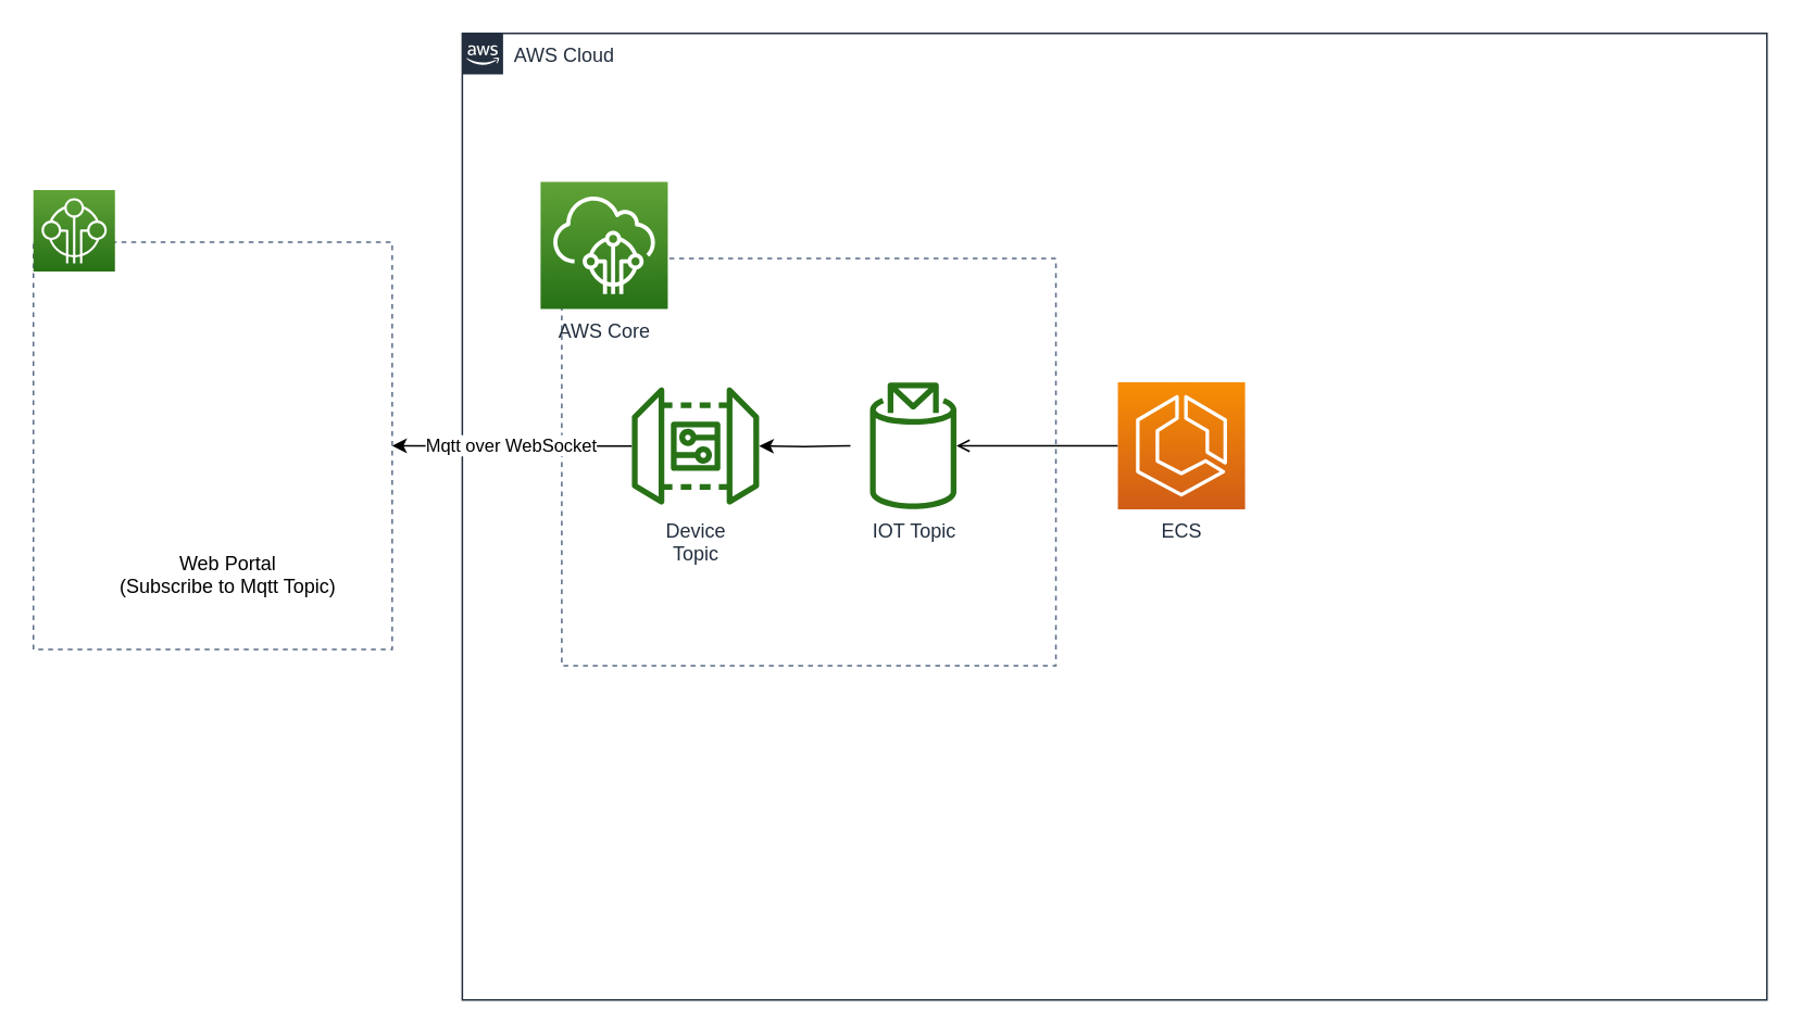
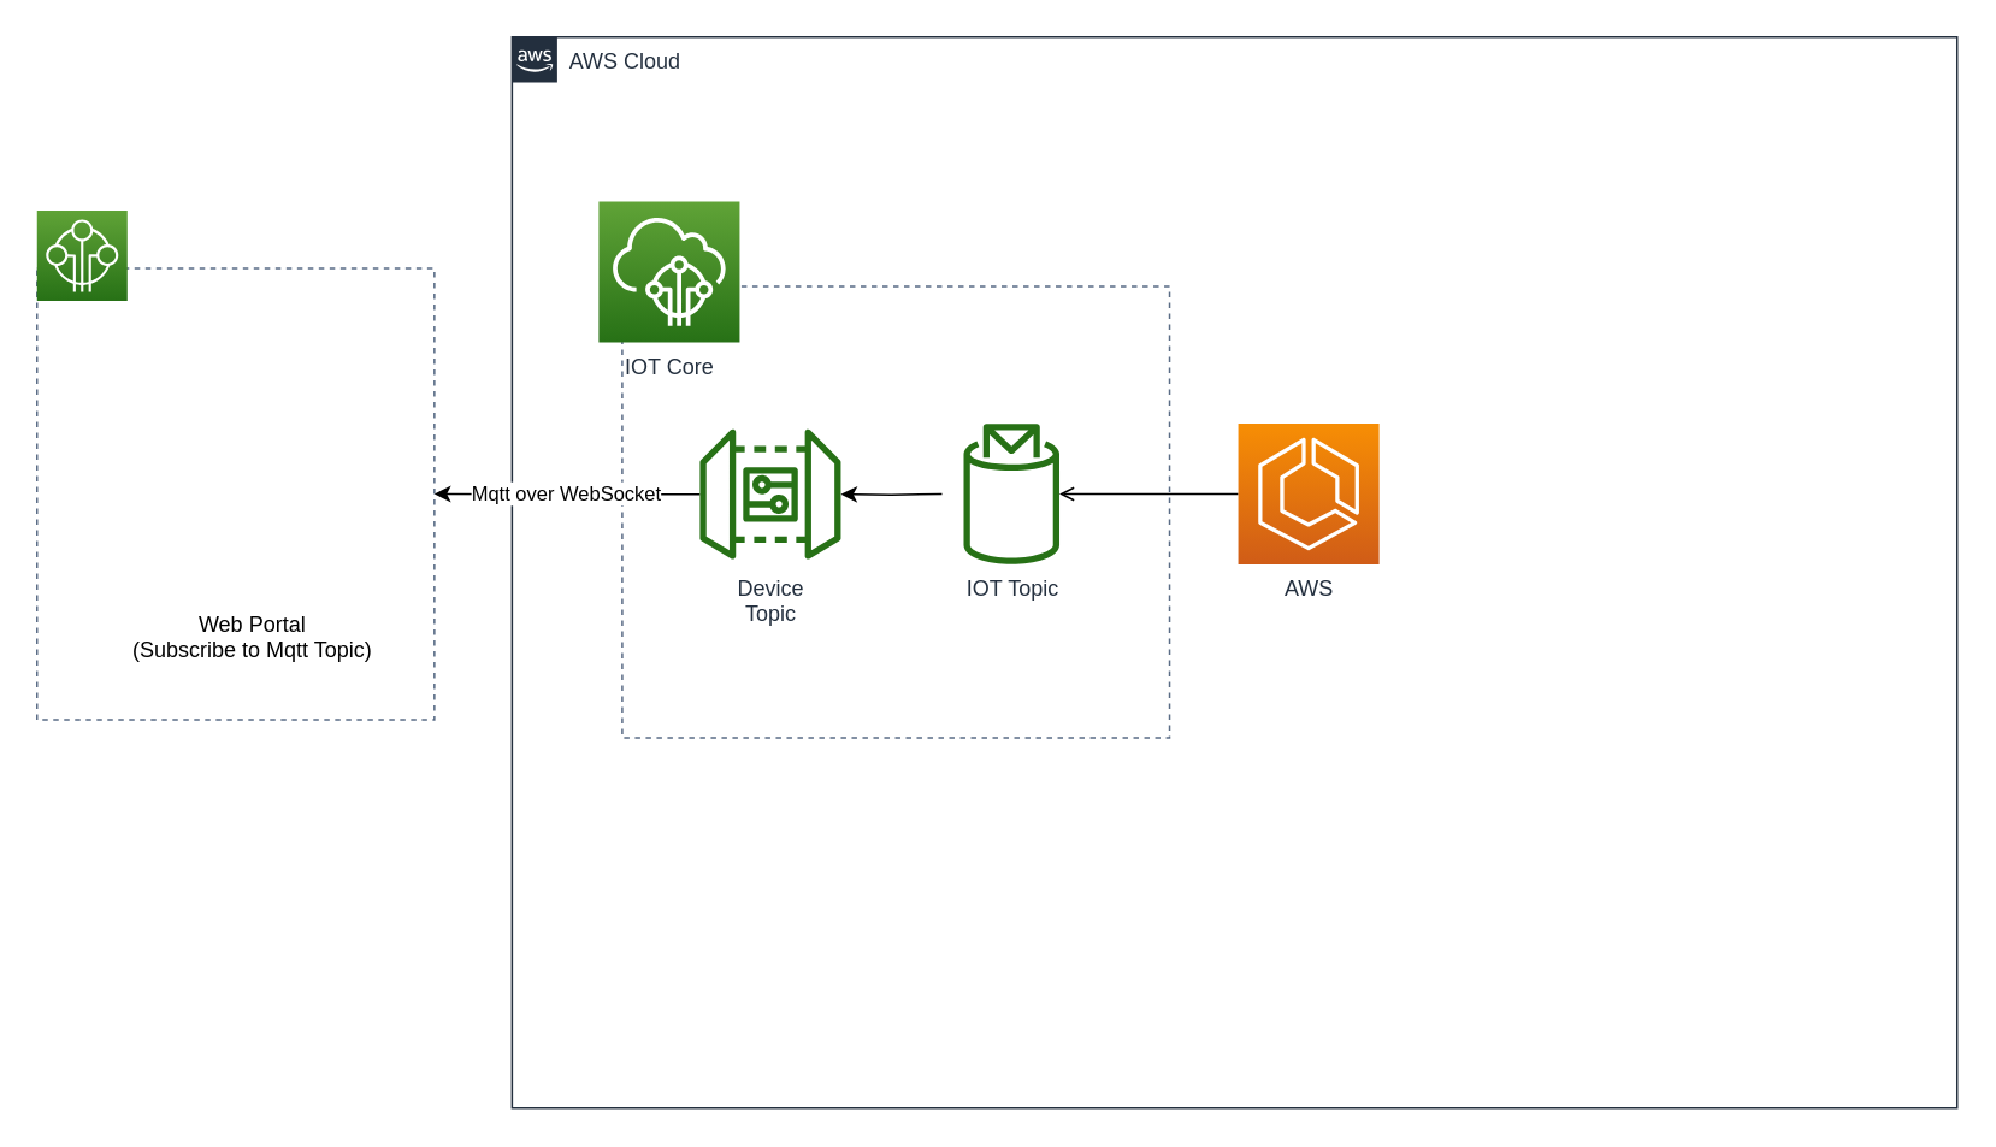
- <mxCell id="5" value="AWS Core" style="outlineConnect=0;fontColor=#232F3E;gradientColor=#60A337;gradientDirection=north;fillColor=#277116;strokeColor=#ffffff;dashed=0;verticalLabelPosition=bottom;verticalAlign=top;align=center;html=1;fontSize=12;fontStyle=0;aspect=fixed;shape=mxgraph.aws4.resourceIcon;resIcon=mxgraph.aws4.iot_core;" vertex="1" parent="1"><mxGeometry x="331" y="111" width="78" height="78" as="geometry" /></mxCell>
+ <mxCell id="5" value="IOT Core" style="outlineConnect=0;fontColor=#232F3E;gradientColor=#60A337;gradientDirection=north;fillColor=#277116;strokeColor=#ffffff;dashed=0;verticalLabelPosition=bottom;verticalAlign=top;align=center;html=1;fontSize=12;fontStyle=0;aspect=fixed;shape=mxgraph.aws4.resourceIcon;resIcon=mxgraph.aws4.iot_core;" vertex="1" parent="1"><mxGeometry x="331" y="111" width="78" height="78" as="geometry" /></mxCell>
- <mxCell id="13" value="ECS" style="outlineConnect=0;fontColor=#232F3E;gradientColor=#F78E04;gradientDirection=north;fillColor=#D05C17;strokeColor=#ffffff;dashed=0;verticalLabelPosition=bottom;verticalAlign=top;align=center;html=1;fontSize=12;fontStyle=0;aspect=fixed;shape=mxgraph.aws4.resourceIcon;resIcon=mxgraph.aws4.ecs;" vertex="1" parent="1"><mxGeometry x="685" y="234" width="78" height="78" as="geometry" /></mxCell>
+ <mxCell id="13" value="AWS" style="outlineConnect=0;fontColor=#232F3E;gradientColor=#F78E04;gradientDirection=north;fillColor=#D05C17;strokeColor=#ffffff;dashed=0;verticalLabelPosition=bottom;verticalAlign=top;align=center;html=1;fontSize=12;fontStyle=0;aspect=fixed;shape=mxgraph.aws4.resourceIcon;resIcon=mxgraph.aws4.ecs;" vertex="1" parent="1"><mxGeometry x="685" y="234" width="78" height="78" as="geometry" /></mxCell>
